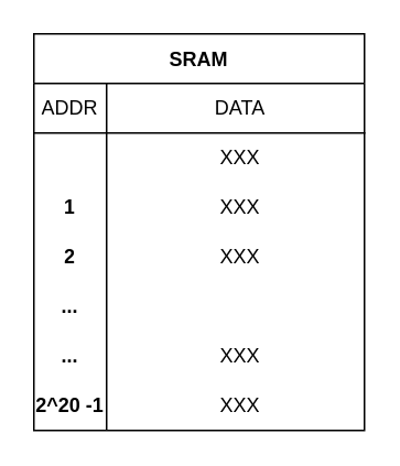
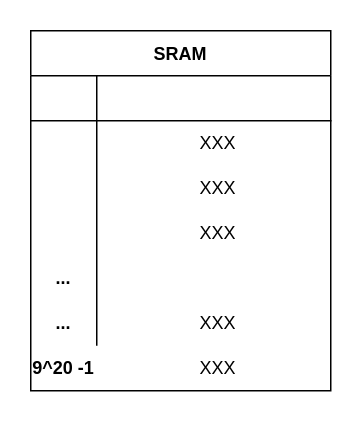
- <mxCell id="4" value="ADDR" style="shape=partialRectangle;html=1;whiteSpace=wrap;connectable=0;fillColor=none;top=0;left=0;bottom=0;right=0;overflow=hidden;pointerEvents=1;" parent="3" vertex="1"><mxGeometry width="44" height="30" as="geometry"><mxRectangle width="44" height="30" as="alternateBounds" /></mxGeometry></mxCell>
- <mxCell id="5" value="DATA" style="shape=partialRectangle;html=1;whiteSpace=wrap;connectable=0;fillColor=none;top=0;left=0;bottom=0;right=0;align=center;spacingLeft=6;overflow=hidden;pointerEvents=1;" parent="3" vertex="1"><mxGeometry x="44" width="156" height="30" as="geometry"><mxRectangle width="156" height="30" as="alternateBounds" /></mxGeometry></mxCell>
- <mxCell id="9" value="1" style="shape=partialRectangle;html=1;whiteSpace=wrap;connectable=0;fillColor=none;top=0;left=0;bottom=0;right=0;overflow=hidden;pointerEvents=1;fontStyle=1" parent="8" vertex="1"><mxGeometry width="44" height="30" as="geometry"><mxRectangle width="44" height="30" as="alternateBounds" /></mxGeometry></mxCell>
- <mxCell id="12" value="2" style="shape=partialRectangle;html=1;whiteSpace=wrap;connectable=0;fillColor=none;top=0;left=0;bottom=0;right=0;overflow=hidden;pointerEvents=1;fontStyle=1" parent="11" vertex="1"><mxGeometry width="44" height="30" as="geometry"><mxRectangle width="44" height="30" as="alternateBounds" /></mxGeometry></mxCell>
- <mxCell id="20" value="2^20 -1" style="shape=partialRectangle;html=1;whiteSpace=wrap;connectable=0;fillColor=none;top=0;left=0;bottom=0;right=0;overflow=hidden;pointerEvents=1;fontStyle=1" parent="19" vertex="1"><mxGeometry width="44" height="30" as="geometry"><mxRectangle width="44" height="30" as="alternateBounds" /></mxGeometry></mxCell>
+ <mxCell id="20" value="9^20 -1" style="shape=partialRectangle;html=1;whiteSpace=wrap;connectable=0;fillColor=none;top=0;left=0;bottom=0;right=0;overflow=hidden;pointerEvents=1;fontStyle=1" parent="19" vertex="1"><mxGeometry width="44" height="30" as="geometry"><mxRectangle width="44" height="30" as="alternateBounds" /></mxGeometry></mxCell>
